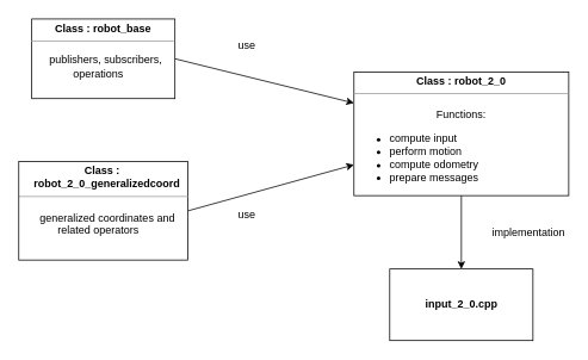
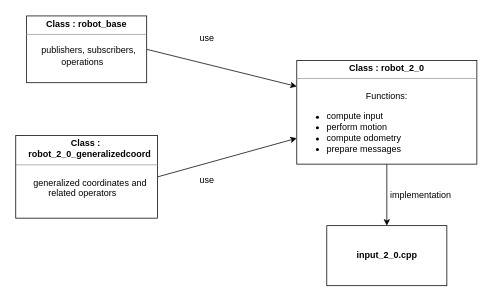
- <mxCell id="11" value="implementation" style="text;html=1;align=center;verticalAlign=middle;resizable=0;points=[];autosize=1;" parent="1" vertex="1"><mxGeometry x="540" y="250" width="100" height="20" as="geometry" /></mxCell>
+ <mxCell id="11" value="implementation" style="text;html=1;align=center;verticalAlign=middle;resizable=0;points=[];autosize=1;" parent="1" vertex="1"><mxGeometry x="510" y="250" width="100" height="20" as="geometry" /></mxCell>
